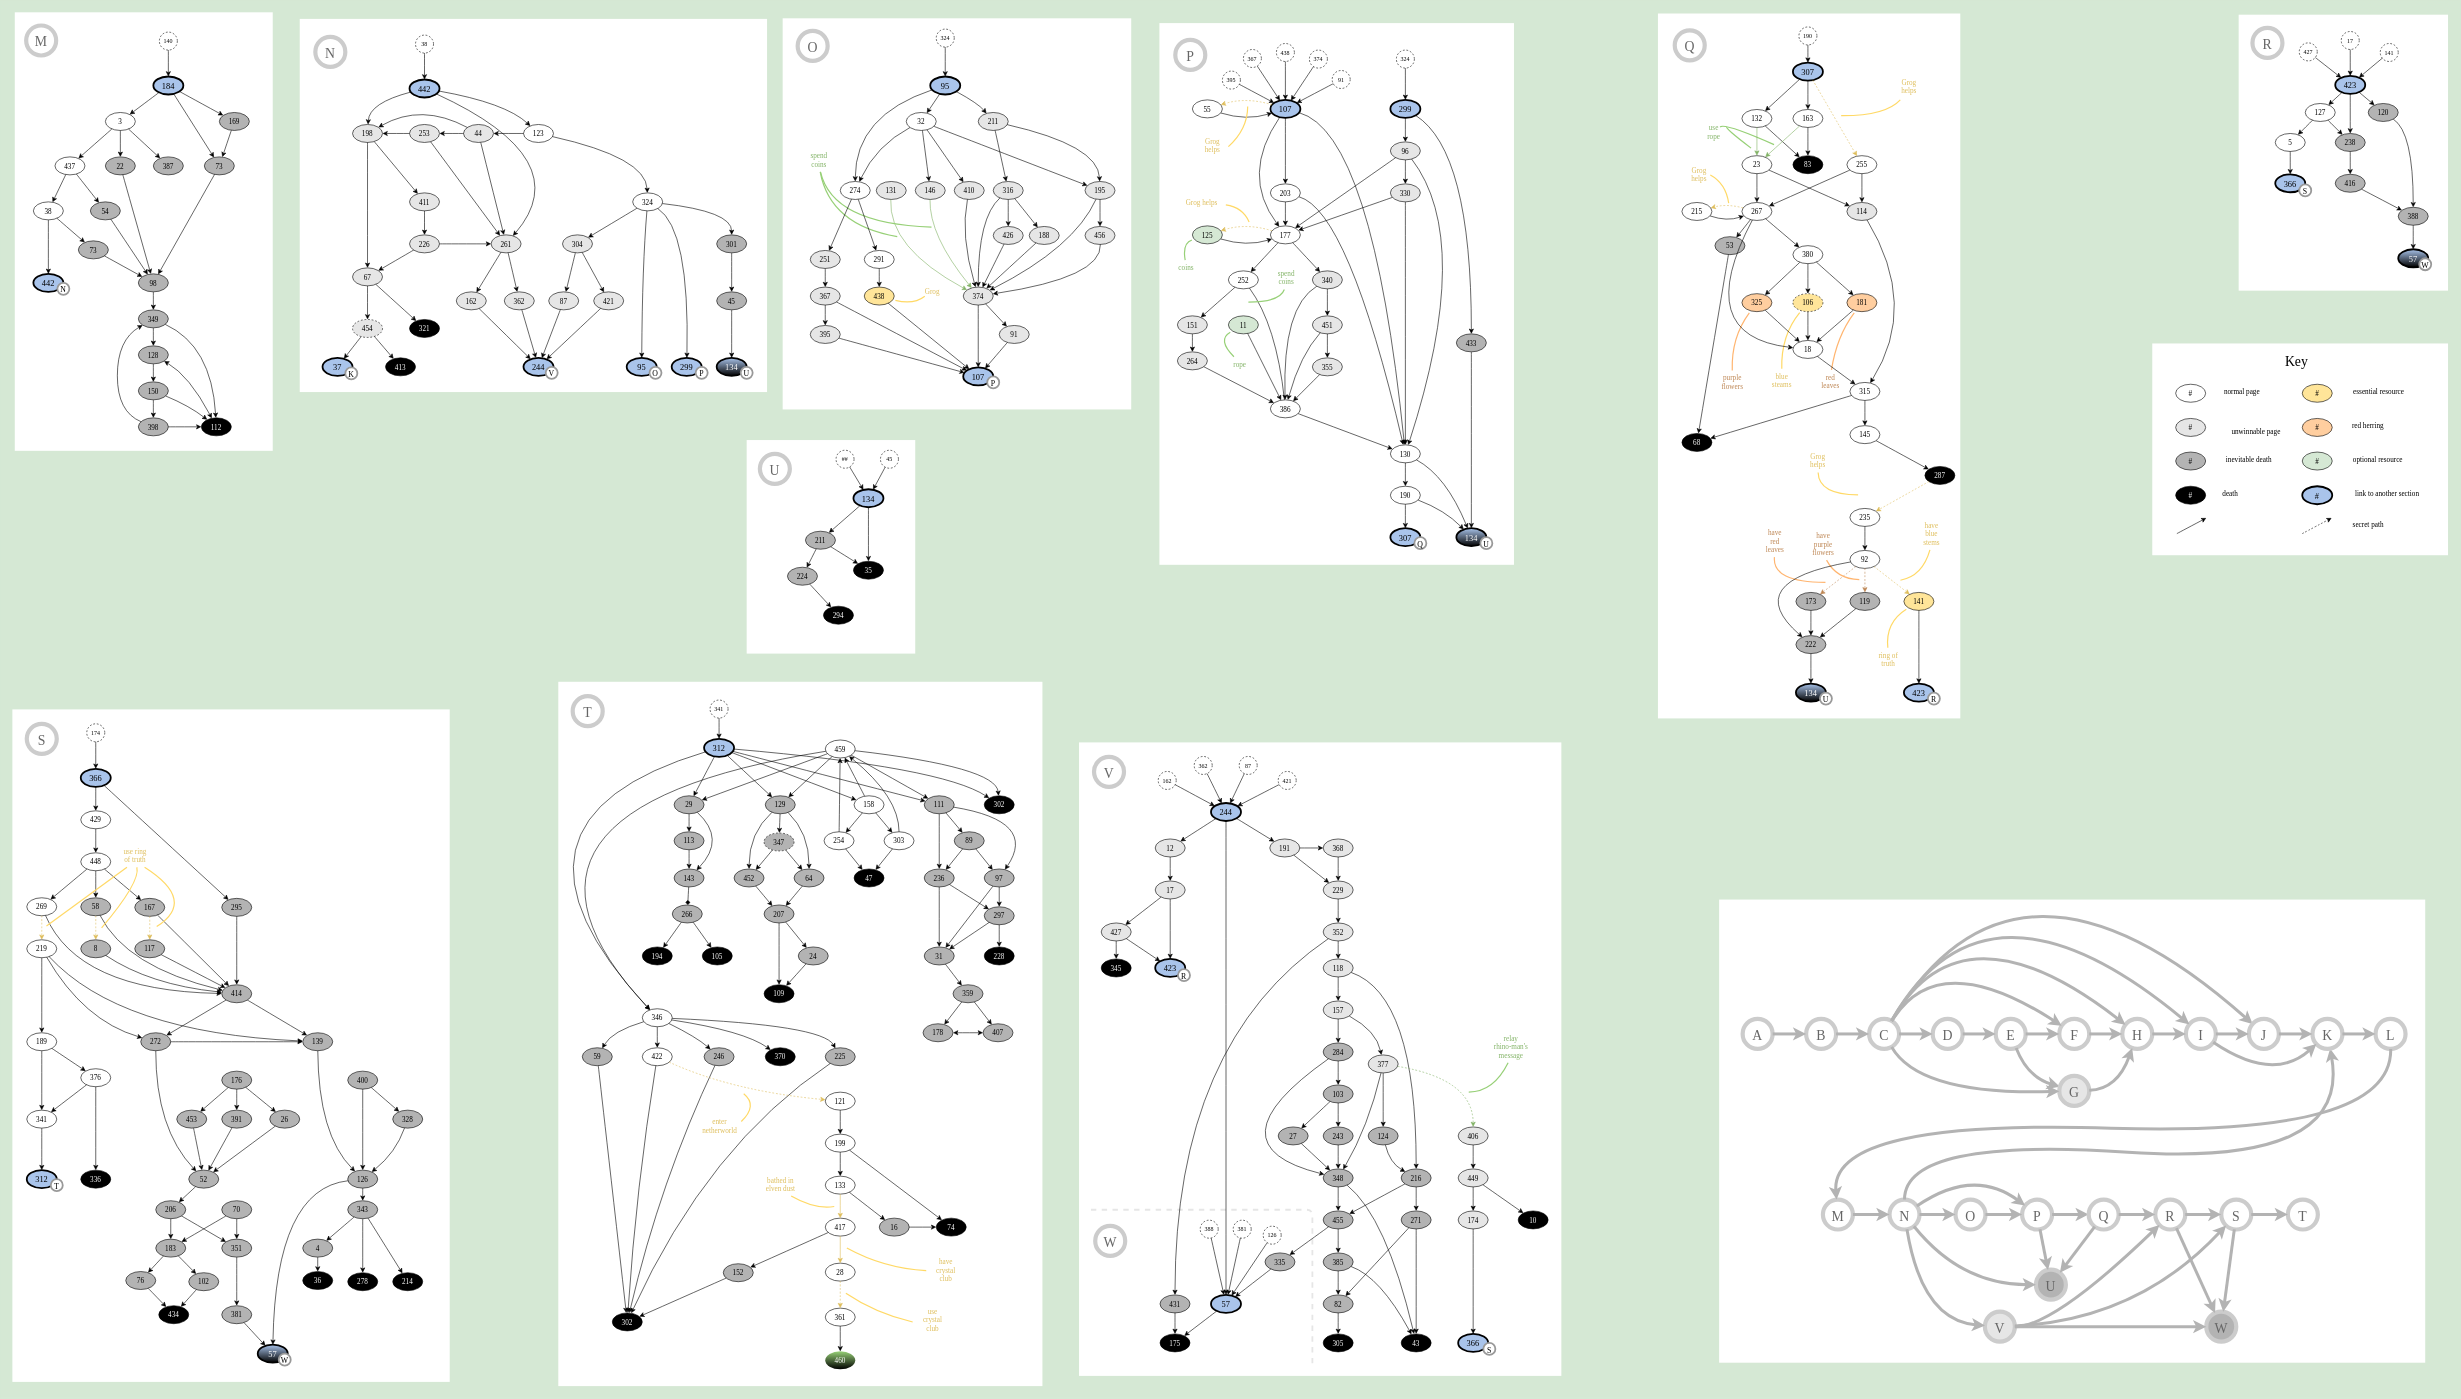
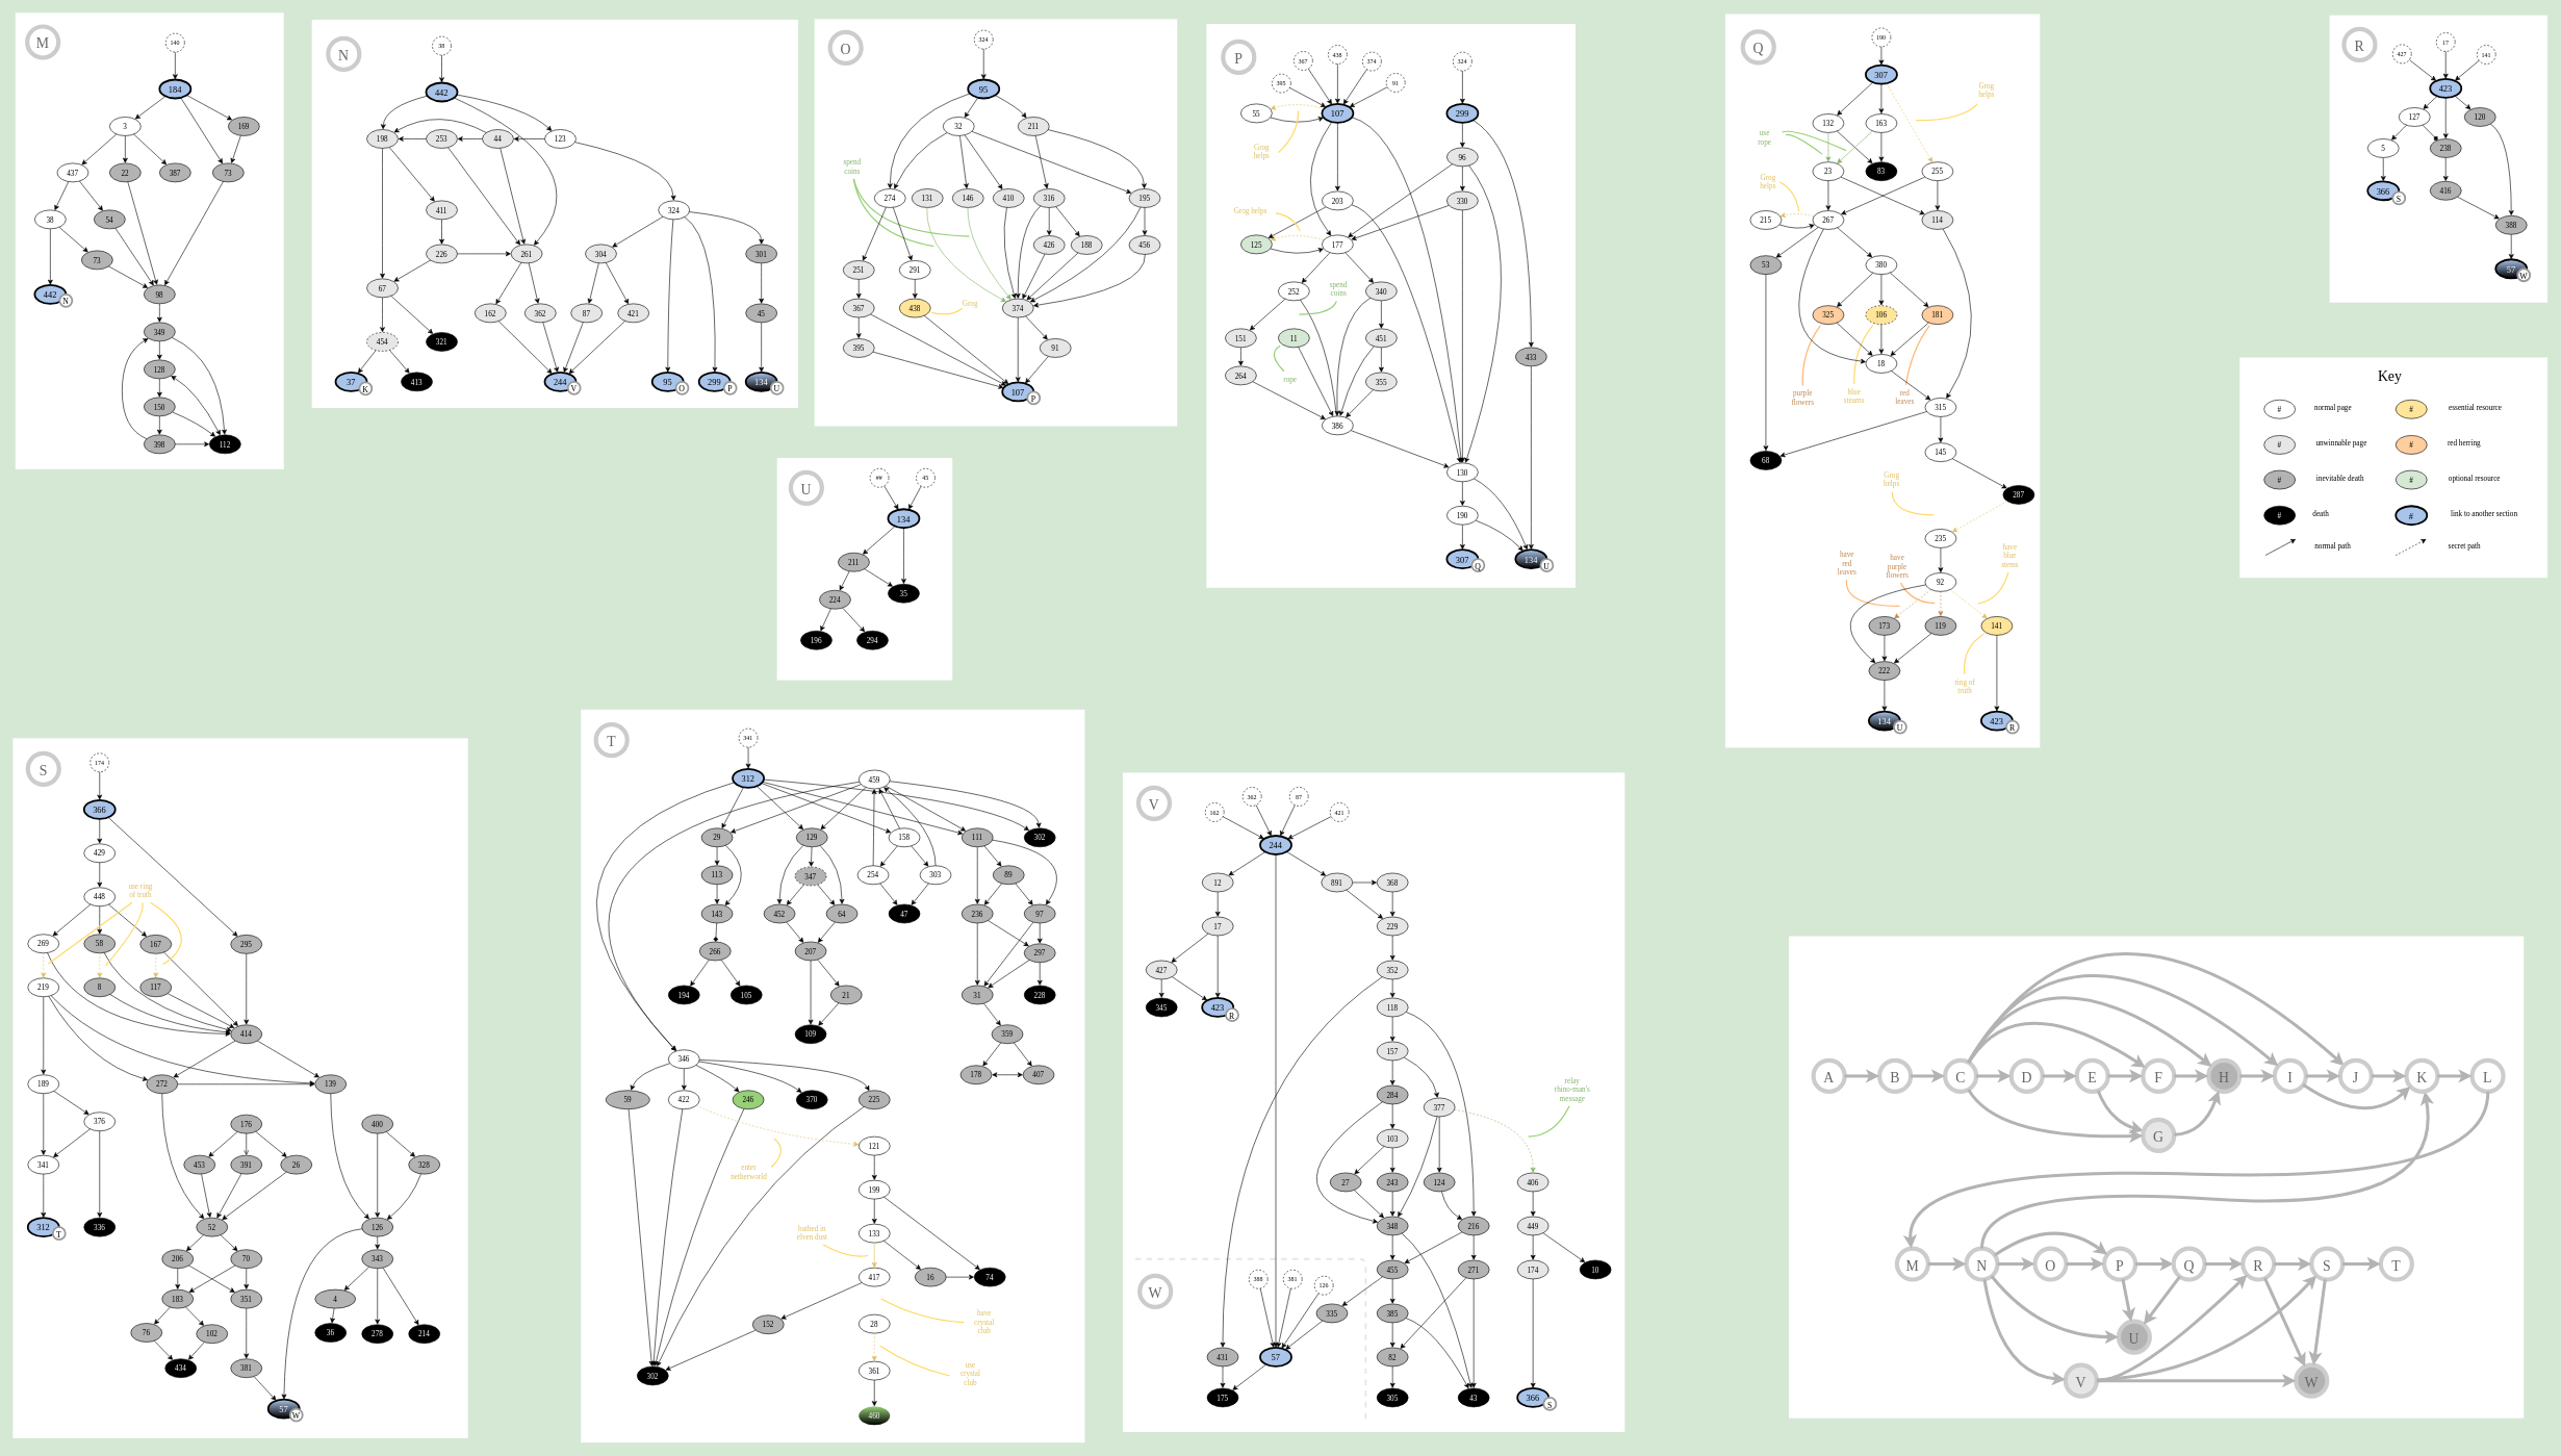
- <mxCell id="436" style="edgeStyle=none;curved=1;html=1;startArrow=none;startFill=0;endArrow=classic;endFill=1;strokeColor=#000000;strokeWidth=1;fontFamily=Weeblescript;fontSize=24;fontColor=#000000;" parent="423" source="428" target="427" edge="1"><mxGeometry relative="1" as="geometry" /></mxCell>
+ <mxCell id="436" style="edgeStyle=none;curved=1;html=1;startArrow=none;startFill=0;endArrow=diamond;endFill=1;strokeColor=#000000;strokeWidth=1;fontFamily=Weeblescript;fontSize=24;fontColor=#000000;" parent="423" source="428" target="427" edge="1"><mxGeometry relative="1" as="geometry" /></mxCell>
- <mxCell id="530" value="use&#10;rope" style="text;resizable=0;autosize=1;align=center;verticalAlign=middle;spacingTop=-4;points=[];fontFamily=Weeblescript;perimeterSpacing=3;fontColor=#82B366;" parent="453" vertex="1"><mxGeometry x="62.724" y="192.161" width="61" height="14" as="geometry" /></mxCell>
+ <mxCell id="530" value="use&#10;rope" style="text;resizable=0;autosize=1;align=center;verticalAlign=middle;spacingTop=-4;points=[];fontFamily=Weeblescript;perimeterSpacing=3;fontColor=#82B366;" parent="453" vertex="1"><mxGeometry x="32.724" y="192.161" width="61" height="14" as="geometry" /></mxCell>
- <mxCell id="795" style="edgeStyle=none;curved=1;html=1;startArrow=none;startFill=0;endArrow=classic;endFill=1;strokeColor=#000000;strokeWidth=1;fontFamily=Weeblescript;fontSize=24;fontColor=#000000;" parent="1" source="755" target="754" edge="1"><mxGeometry relative="1" as="geometry" /></mxCell>
+ <mxCell id="795" style="edgeStyle=none;curved=1;html=1;startArrow=none;startFill=0;endArrow=classic;endFill=1;strokeColor=#000000;strokeWidth=1;fontFamily=Weeblescript;fontSize=24;fontColor=#000000;" parent="1" source="755" target="771" edge="1"><mxGeometry relative="1" as="geometry" /></mxCell>
- <mxCell id="468" value="53" style="ellipse;direction=east;fontFamily=Weeblescript;fillColor=#B3B3B3;fontSize=12;" parent="453" vertex="1"><mxGeometry x="95" y="372" width="50" height="30" as="geometry" /></mxCell>
+ <mxCell id="468" value="53" style="ellipse;direction=east;fontFamily=Weeblescript;fillColor=#B3B3B3;fontSize=12;" parent="453" vertex="1"><mxGeometry x="40" y="387" width="50" height="30" as="geometry" /></mxCell>
- <mxCell id="823" style="edgeStyle=none;curved=1;html=1;startFill=0;endArrow=none;endFill=0;strokeColor=#97D077;strokeWidth=2;fontFamily=Weeblescript;fontSize=23;fontColor=#82B366;targetPerimeterSpacing=4;" parent="1" source="822" target="771" edge="1"><mxGeometry relative="1" as="geometry"><Array as="points"><mxPoint x="1970" y="405" /></Array></mxGeometry></mxCell>
- <mxCell id="822" value="coins" style="text;resizable=0;autosize=1;align=center;verticalAlign=top;spacingTop=-4;points=[];fontFamily=Weeblescript;perimeterSpacing=3;fontColor=#82B366;" parent="1" vertex="1"><mxGeometry x="1957.724" y="436.161" width="38" height="14" as="geometry" /></mxCell>
- <mxCell id="735" value="unwinnable page" style="text;resizable=0;autosize=1;align=center;verticalAlign=bottom;spacingTop=-4;points=[];fontFamily=Weeblescript;perimeterSpacing=3;fontColor=#000000;" parent="1" vertex="1"><mxGeometry x="3706.724" y="715" width="107" height="14" as="geometry" /></mxCell>
+ <mxCell id="735" value="unwinnable page" style="text;resizable=0;autosize=1;align=center;verticalAlign=bottom;spacingTop=-4;points=[];fontFamily=Weeblescript;perimeterSpacing=3;fontColor=#000000;" parent="1" vertex="1"><mxGeometry x="3696.724" y="705" width="107" height="14" as="geometry" /></mxCell>
+ <mxCell id="743" value="normal path" style="text;resizable=0;autosize=1;align=center;verticalAlign=bottom;spacingTop=-4;points=[];fontFamily=Weeblescript;perimeterSpacing=3;fontColor=#000000;" parent="1" vertex="1"><mxGeometry x="3696.724" y="869" width="79" height="14" as="geometry" /></mxCell>
+ <mxCell id="16" style="edgeStyle=none;curved=1;html=1;startArrow=none;startFill=0;endArrow=classic;endFill=1;strokeColor=#000000;strokeWidth=1;fontFamily=Weeblescript;fontSize=24;fontColor=#000000;" parent="1" source="7" target="8" edge="1"><mxGeometry relative="1" as="geometry" /></mxCell>
+ <mxCell id="8" value="196" style="ellipse;direction=east;fontFamily=Weeblescript;fillColor=#000000;fontColor=#FFFFFF;" parent="1" vertex="1"><mxGeometry x="1282" y="1010" width="50" height="30" as="geometry" /></mxCell>
- <mxCell id="330" value="191" style="ellipse;direction=east;fontFamily=Weeblescript;fillColor=#E6E6E6;fontSize=12;" parent="319" vertex="1"><mxGeometry x="318" y="161" width="50" height="30" as="geometry" /></mxCell>
+ <mxCell id="330" value="891" style="ellipse;direction=east;fontFamily=Weeblescript;fillColor=#E6E6E6;fontSize=12;" parent="319" vertex="1"><mxGeometry x="318" y="161" width="50" height="30" as="geometry" /></mxCell>
- <mxCell id="208" value="24" style="ellipse;direction=east;fontFamily=Weeblescript;fillColor=#B3B3B3;" parent="189" vertex="1"><mxGeometry x="560" y="442" width="50" height="30" as="geometry" /></mxCell>
+ <mxCell id="208" value="21" style="ellipse;direction=east;fontFamily=Weeblescript;fillColor=#B3B3B3;" parent="189" vertex="1"><mxGeometry x="560" y="442" width="50" height="30" as="geometry" /></mxCell>
- <mxCell id="66" value="H" style="ellipse;direction=east;fontFamily=Weeblescript;strokeColor=#CCCCCC;strokeWidth=7;fontSize=23;fontColor=#666666;" parent="21" vertex="1"><mxGeometry x="672" y="343.0" width="50" height="50" as="geometry" /></mxCell>
+ <mxCell id="66" value="H" style="ellipse;direction=east;fontFamily=Weeblescript;strokeColor=#CCCCCC;strokeWidth=7;fontSize=23;fontColor=#666666;fillColor=#b3b3b3;" parent="21" vertex="1"><mxGeometry x="672" y="343.0" width="50" height="50" as="geometry" /></mxCell>
- <mxCell id="271" value="59" style="ellipse;direction=east;fontFamily=Weeblescript;fillColor=#B3B3B3;" parent="189" vertex="1"><mxGeometry x="200" y="610" width="50" height="30" as="geometry" /></mxCell>
+ <mxCell id="271" value="59" style="ellipse;direction=east;fontFamily=Weeblescript;fillColor=#B3B3B3;" parent="189" vertex="1"><mxGeometry x="200" y="610" width="70" height="30" as="geometry" /></mxCell>
- <mxCell id="273" value="246" style="ellipse;direction=east;fontFamily=Weeblescript;fillColor=#B3B3B3;" parent="189" vertex="1"><mxGeometry x="403" y="610" width="50" height="30" as="geometry" /></mxCell>
+ <mxCell id="273" value="246" style="ellipse;direction=east;fontFamily=Weeblescript;fillColor=#97d077;" parent="189" vertex="1"><mxGeometry x="403" y="610" width="50" height="30" as="geometry" /></mxCell>
- <mxCell id="384" value="103" style="ellipse;direction=east;fontFamily=Weeblescript;fillColor=#B3B3B3;fontSize=12;" parent="319" vertex="1"><mxGeometry x="407" y="571" width="50" height="30" as="geometry" /></mxCell>
+ <mxCell id="384" value="103" style="ellipse;direction=east;fontFamily=Weeblescript;fillColor=#e6e6e6;fontSize=12;" parent="319" vertex="1"><mxGeometry x="407" y="571" width="50" height="30" as="geometry" /></mxCell>
- <mxCell id="148" style="edgeStyle=none;curved=1;html=1;startArrow=none;startFill=0;endArrow=classic;endFill=1;strokeColor=#000000;strokeWidth=1;fontFamily=Weeblescript;fontSize=24;fontColor=#000000;" parent="83" source="142" target="144" edge="1"><mxGeometry relative="1" as="geometry" /></mxCell>
+ <mxCell id="148" style="edgeStyle=none;curved=1;html=1;startArrow=none;startFill=0;endArrow=open;endFill=1;strokeColor=#000000;strokeWidth=1;fontFamily=Weeblescript;fontSize=24;fontColor=#000000;" parent="83" source="142" target="144" edge="1"><mxGeometry relative="1" as="geometry" /></mxCell>
+ <mxCell id="162" style="edgeStyle=none;curved=1;html=1;startArrow=none;startFill=0;endArrow=classic;endFill=1;strokeColor=#000000;strokeWidth=1;fontFamily=Weeblescript;fontSize=24;fontColor=#000000;" parent="83" source="140" target="154" edge="1"><mxGeometry relative="1" as="geometry" /></mxCell>
- <mxCell id="126" value="4" style="ellipse;direction=east;fontFamily=Weeblescript;fillColor=#B3B3B3;" parent="83" vertex="1"><mxGeometry x="484" y="883" width="50" height="30" as="geometry" /></mxCell>
+ <mxCell id="126" value="4" style="ellipse;direction=east;fontFamily=Weeblescript;fillColor=#B3B3B3;" parent="83" vertex="1"><mxGeometry x="484" y="883" width="65" height="30" as="geometry" /></mxCell>
- <mxCell id="289" style="edgeStyle=none;curved=1;html=1;startArrow=none;startFill=0;endFill=1;strokeWidth=1;fontFamily=Weeblescript;fontSize=24;fontColor=#FFFFFF;strokeColor=#DEBD59;" parent="189" source="282" target="284" edge="1"><mxGeometry relative="1" as="geometry" /></mxCell>
